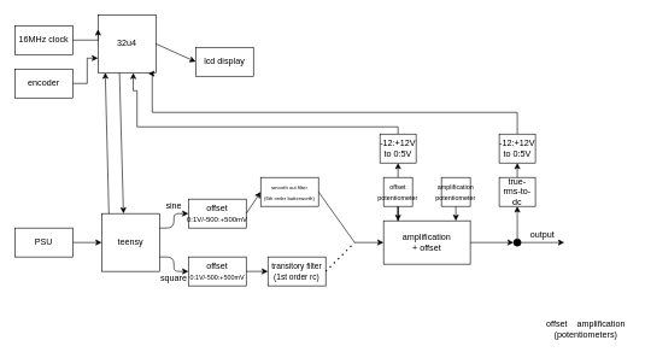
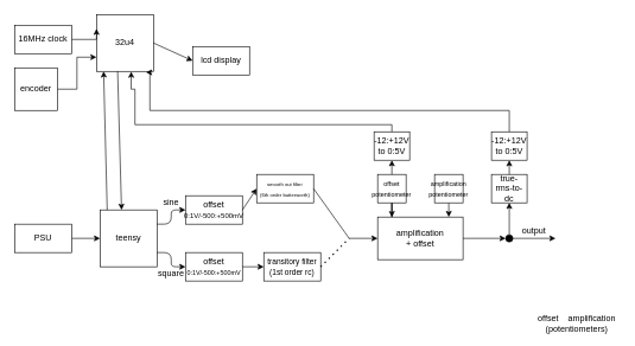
- <mxCell id="19" value="encoder" style="rounded=0;whiteSpace=wrap;html=1;" vertex="1" parent="1"><mxGeometry x="20" y="95" width="80" height="40" as="geometry" /></mxCell>
+ <mxCell id="19" value="encoder" style="rounded=0;whiteSpace=wrap;html=1;" vertex="1" parent="1"><mxGeometry x="20" y="95" width="60" height="60" as="geometry" /></mxCell>
